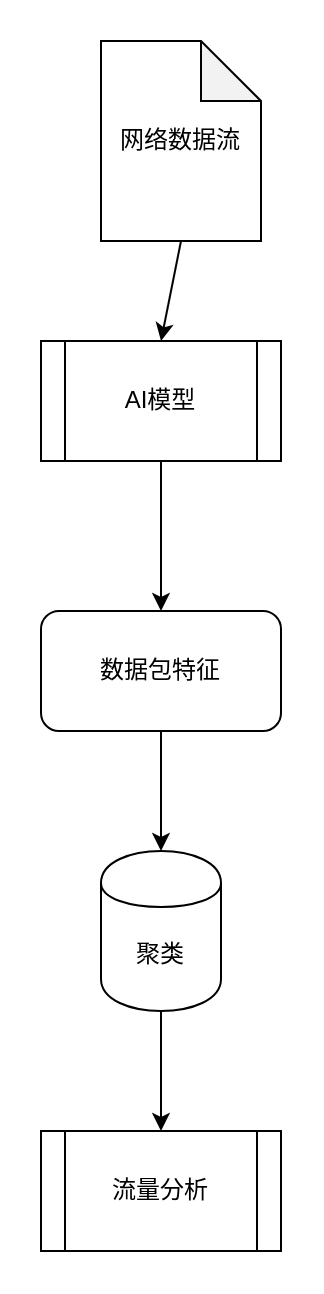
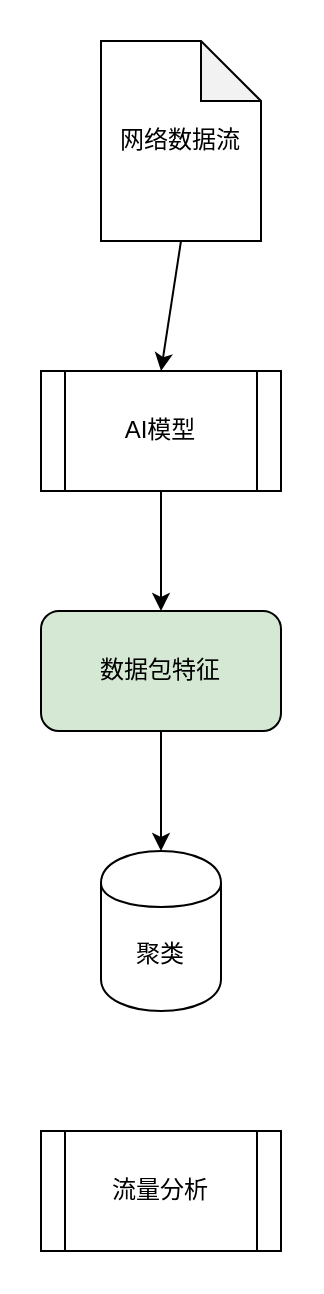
- <mxCell id="3" value="AI模型" style="shape=process;whiteSpace=wrap;html=1;backgroundOutline=1;" vertex="1" parent="1"><mxGeometry x="20" y="170" width="120" height="60" as="geometry" /></mxCell>
+ <mxCell id="3" value="AI模型" style="shape=process;whiteSpace=wrap;html=1;backgroundOutline=1;" vertex="1" parent="1"><mxGeometry x="20" y="185" width="120" height="60" as="geometry" /></mxCell>
- <mxCell id="4" value="数据包特征" style="rounded=1;whiteSpace=wrap;html=1;" vertex="1" parent="1"><mxGeometry x="20" y="305" width="120" height="60" as="geometry" /></mxCell>
+ <mxCell id="4" value="数据包特征" style="rounded=1;whiteSpace=wrap;html=1;fillColor=#d5e8d4;" vertex="1" parent="1"><mxGeometry x="20" y="305" width="120" height="60" as="geometry" /></mxCell>
- <mxCell id="10" value="" style="endArrow=classic;html=1;exitX=0.5;exitY=1;exitDx=0;exitDy=0;entryX=0.5;entryY=0;entryDx=0;entryDy=0;" edge="1" parent="1" source="5" target="9"><mxGeometry width="50" height="50" relative="1" as="geometry"><mxPoint x="160" y="545" as="sourcePoint" /><mxPoint x="210" y="495" as="targetPoint" /></mxGeometry></mxCell>
